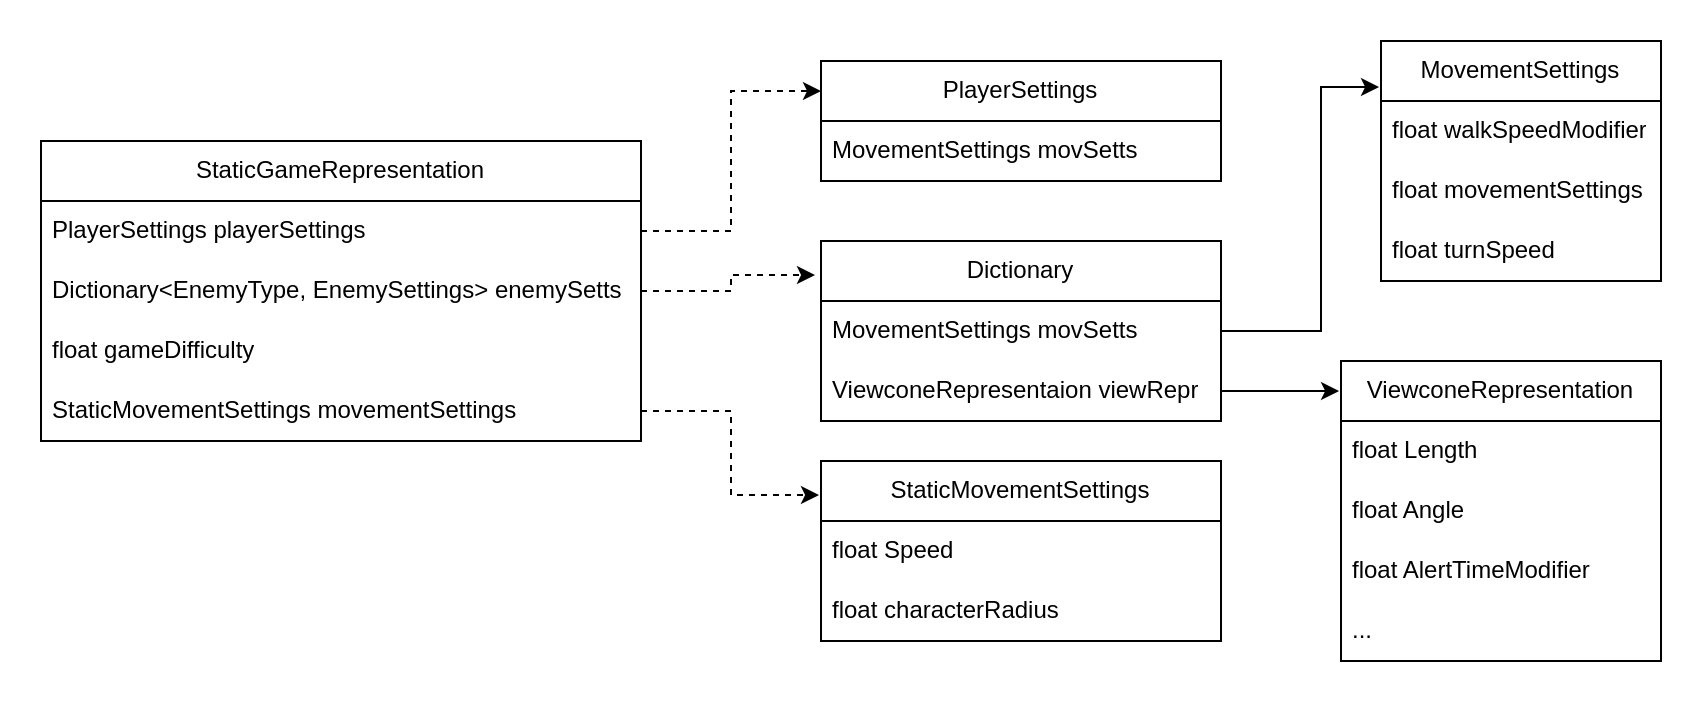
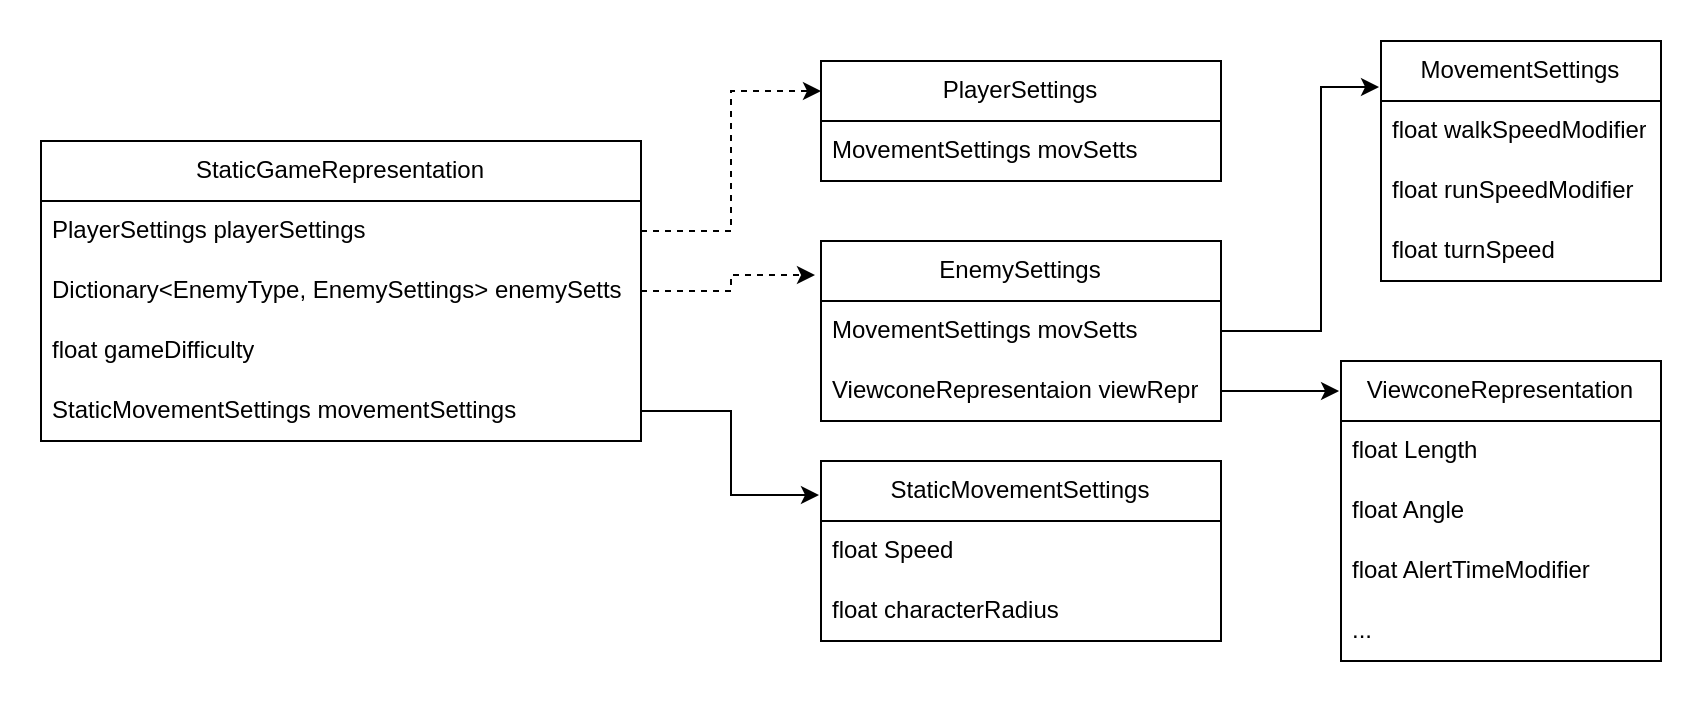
- <mxCell id="9" value="float movementSettings" style="text;strokeColor=none;fillColor=none;align=left;verticalAlign=middle;spacingLeft=4;spacingRight=4;overflow=hidden;points=[[0,0.5],[1,0.5]];portConstraint=eastwest;rotatable=0;whiteSpace=wrap;html=1;" vertex="1" parent="7"><mxGeometry y="60" width="140" height="30" as="geometry" /></mxCell>
+ <mxCell id="9" value="float runSpeedModifier" style="text;strokeColor=none;fillColor=none;align=left;verticalAlign=middle;spacingLeft=4;spacingRight=4;overflow=hidden;points=[[0,0.5],[1,0.5]];portConstraint=eastwest;rotatable=0;whiteSpace=wrap;html=1;" vertex="1" parent="7"><mxGeometry y="60" width="140" height="30" as="geometry" /></mxCell>
- <mxCell id="14" value="Dictionary" style="swimlane;fontStyle=0;childLayout=stackLayout;horizontal=1;startSize=30;horizontalStack=0;resizeParent=1;resizeParentMax=0;resizeLast=0;collapsible=1;marginBottom=0;whiteSpace=wrap;html=1;" vertex="1" parent="1"><mxGeometry x="410" y="120" width="200" height="90" as="geometry" /></mxCell>
+ <mxCell id="14" value="EnemySettings" style="swimlane;fontStyle=0;childLayout=stackLayout;horizontal=1;startSize=30;horizontalStack=0;resizeParent=1;resizeParentMax=0;resizeLast=0;collapsible=1;marginBottom=0;whiteSpace=wrap;html=1;" vertex="1" parent="1"><mxGeometry x="410" y="120" width="200" height="90" as="geometry" /></mxCell>
- <mxCell id="28" style="edgeStyle=orthogonalEdgeStyle;rounded=0;orthogonalLoop=1;jettySize=auto;html=1;exitX=1;exitY=0.5;exitDx=0;exitDy=0;entryX=-0.005;entryY=0.189;entryDx=0;entryDy=0;entryPerimeter=0;dashed=1;" edge="1" parent="1" source="6" target="25"><mxGeometry relative="1" as="geometry" /></mxCell>
+ <mxCell id="28" style="edgeStyle=orthogonalEdgeStyle;rounded=0;orthogonalLoop=1;jettySize=auto;html=1;exitX=1;exitY=0.5;exitDx=0;exitDy=0;entryX=-0.005;entryY=0.189;entryDx=0;entryDy=0;entryPerimeter=0;" edge="1" parent="1" source="6" target="25"><mxGeometry relative="1" as="geometry" /></mxCell>
